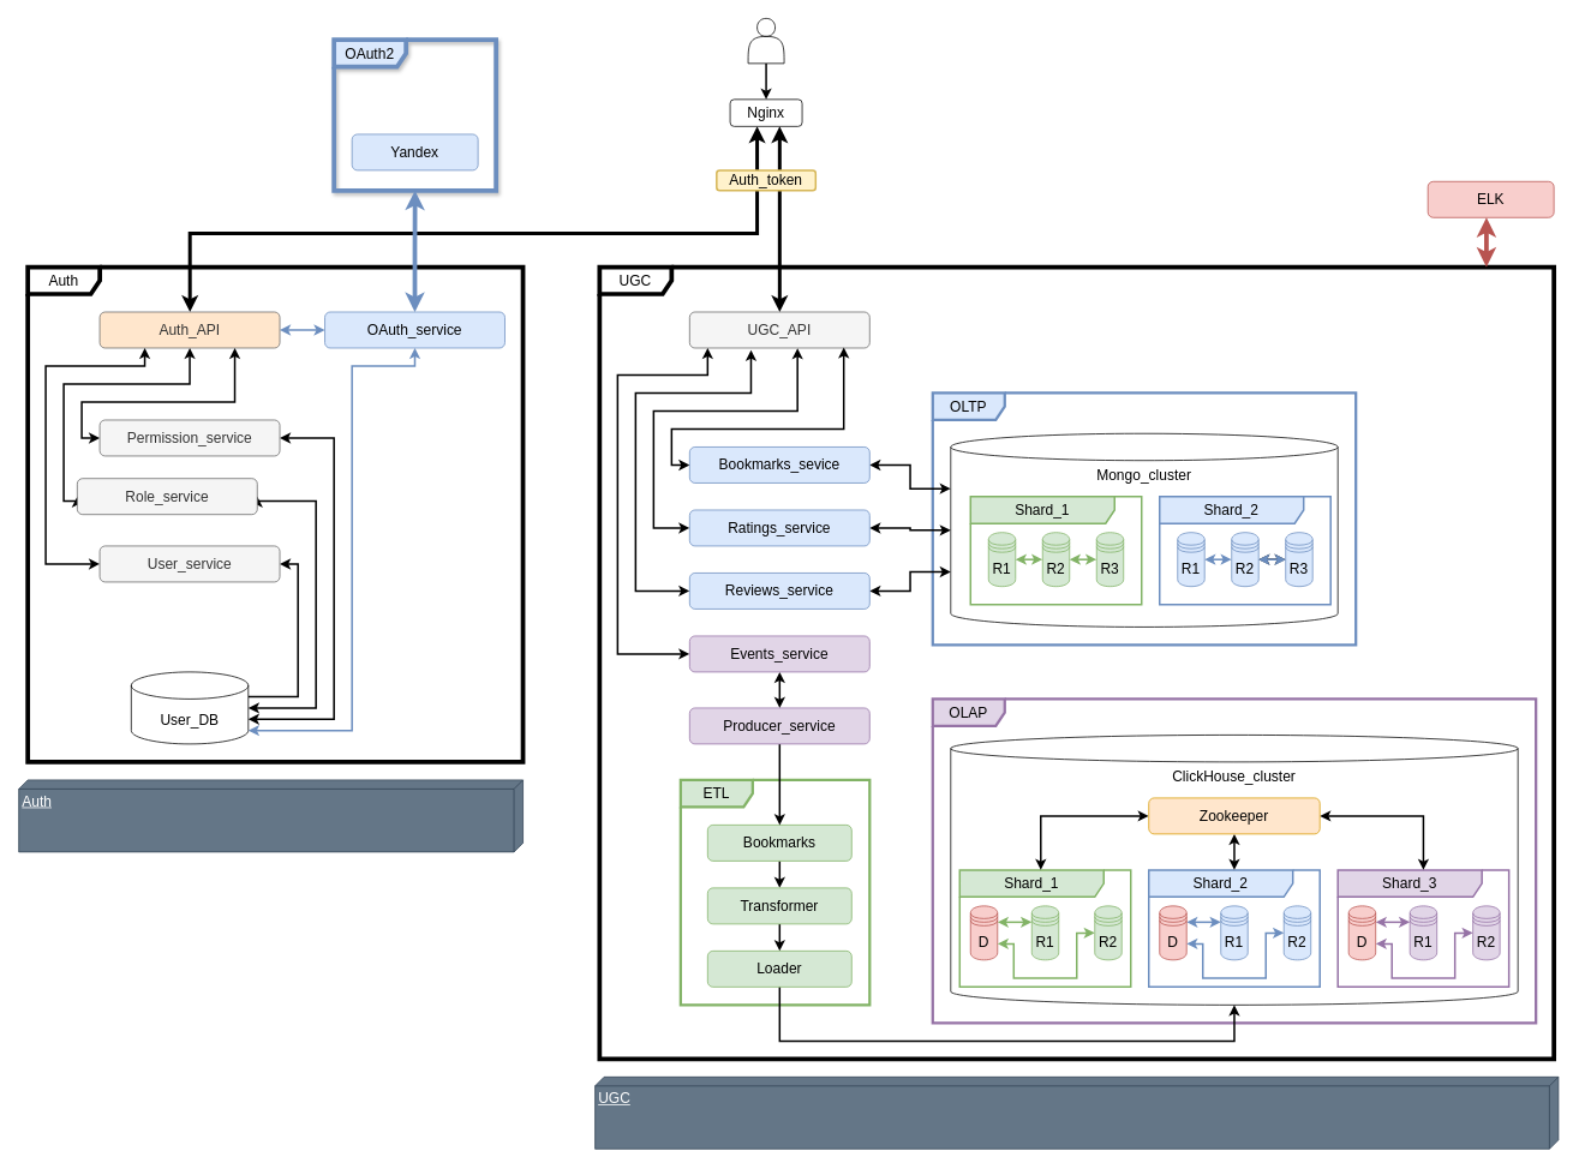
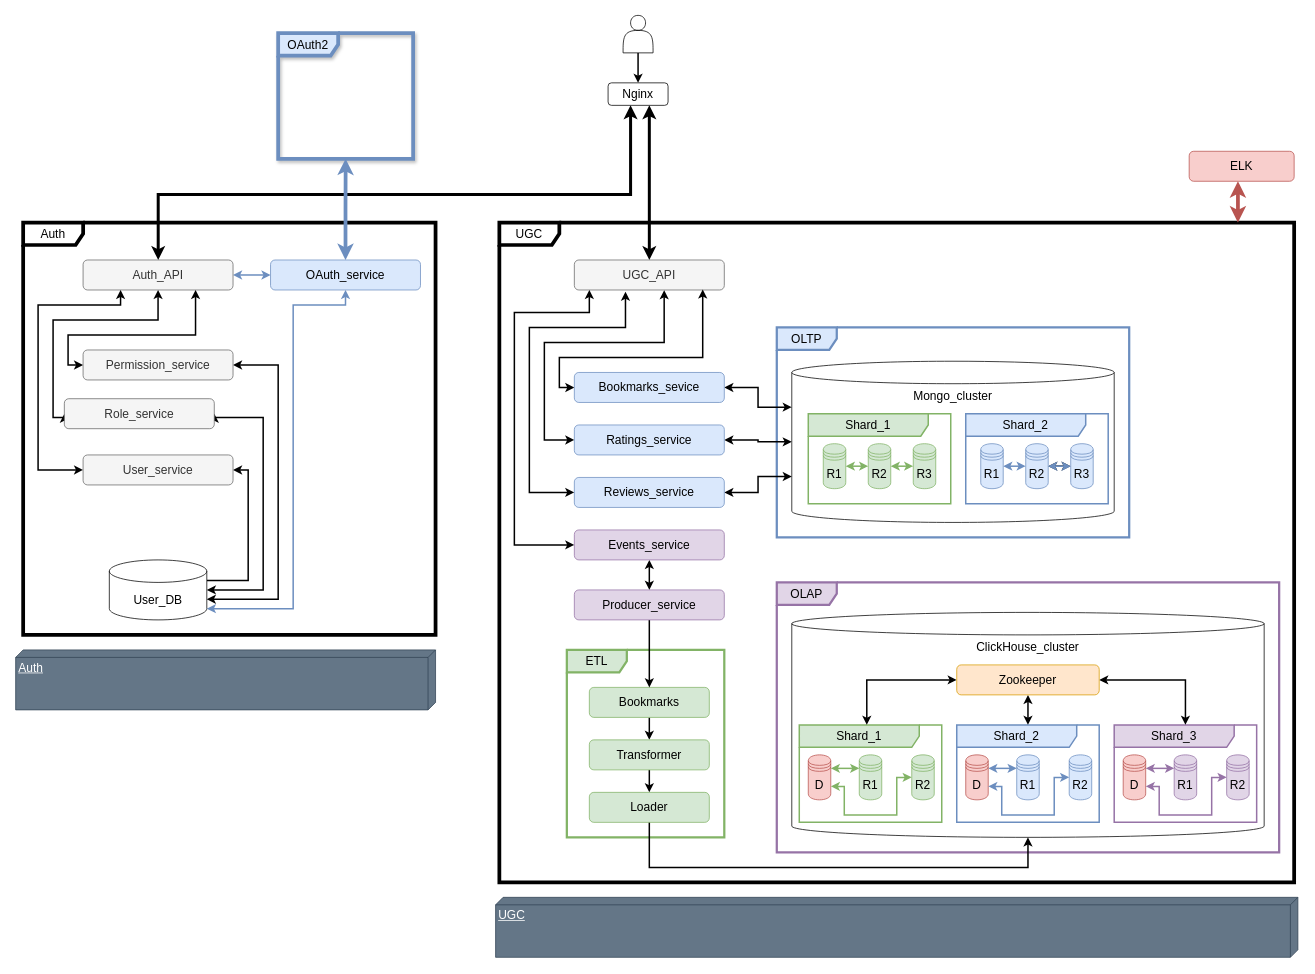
- <mxCell id="32" value="Yandex" style="rounded=1;whiteSpace=wrap;html=1;fontSize=16;fillColor=#dae8fc;strokeColor=#6c8ebf;" parent="1" vertex="1"><mxGeometry x="390.09" y="148.75" width="140" height="40" as="geometry" /></mxCell>
- <mxCell id="91" value="Auth_token" style="rounded=1;whiteSpace=wrap;html=1;fontSize=16;fillColor=#fff2cc;strokeColor=#d6b656;strokeWidth=2;" parent="1" vertex="1"><mxGeometry x="795.09" y="188.75" width="110" height="22.5" as="geometry" /></mxCell>
- <mxCell id="18" value="Auth_API" style="rounded=1;whiteSpace=wrap;html=1;fontSize=16;fillColor=#ffe6cc;strokeColor=#666666;fontColor=#333333;" parent="1" vertex="1"><mxGeometry x="109.91" y="346.25" width="200" height="40" as="geometry" /></mxCell>
+ <mxCell id="18" value="Auth_API" style="rounded=1;whiteSpace=wrap;html=1;fontSize=16;fillColor=#f5f5f5;strokeColor=#666666;fontColor=#333333;" parent="1" vertex="1"><mxGeometry x="109.91" y="346.25" width="200" height="40" as="geometry" /></mxCell>
